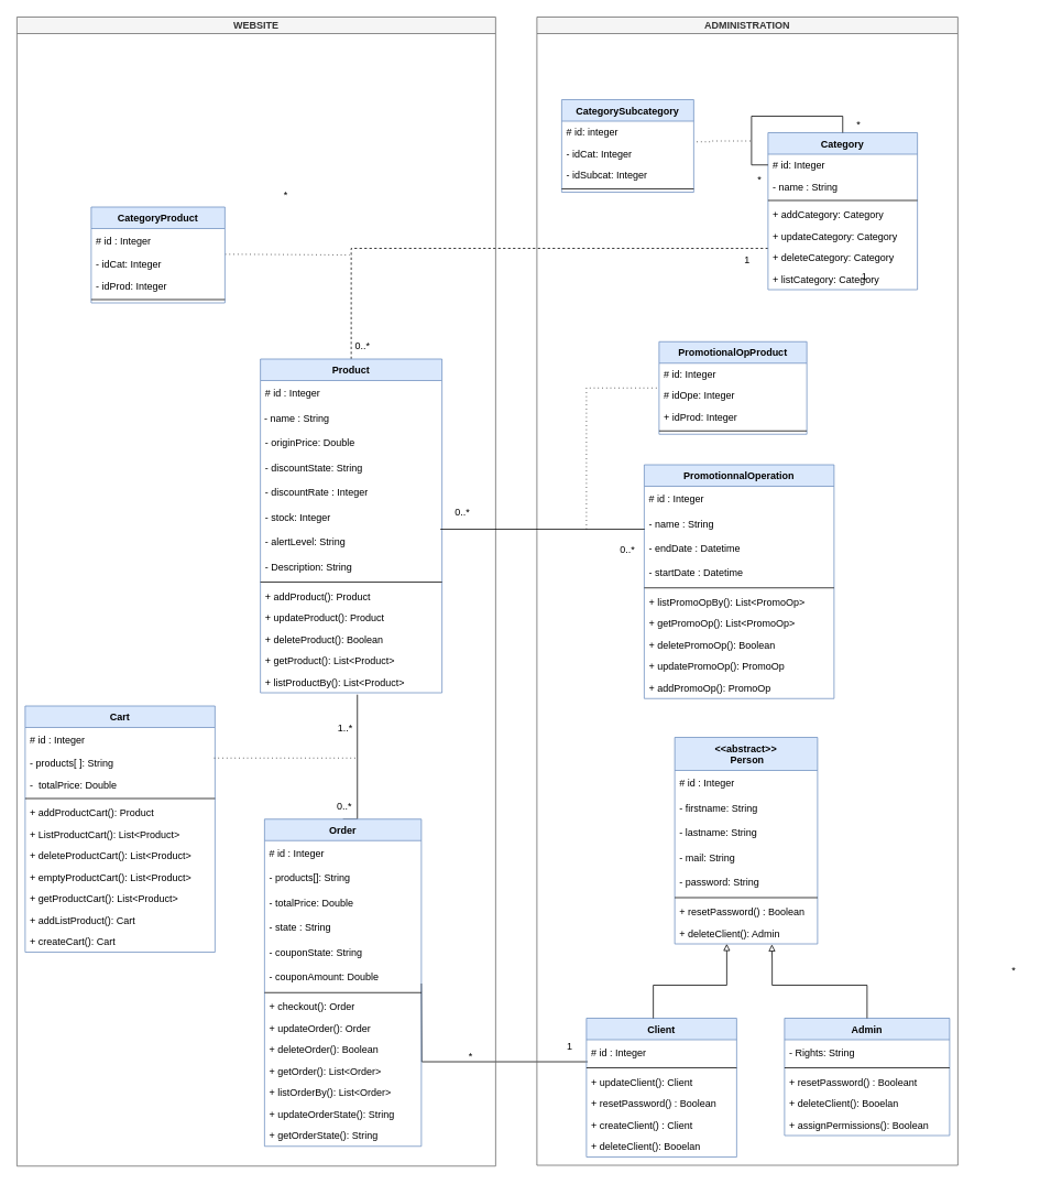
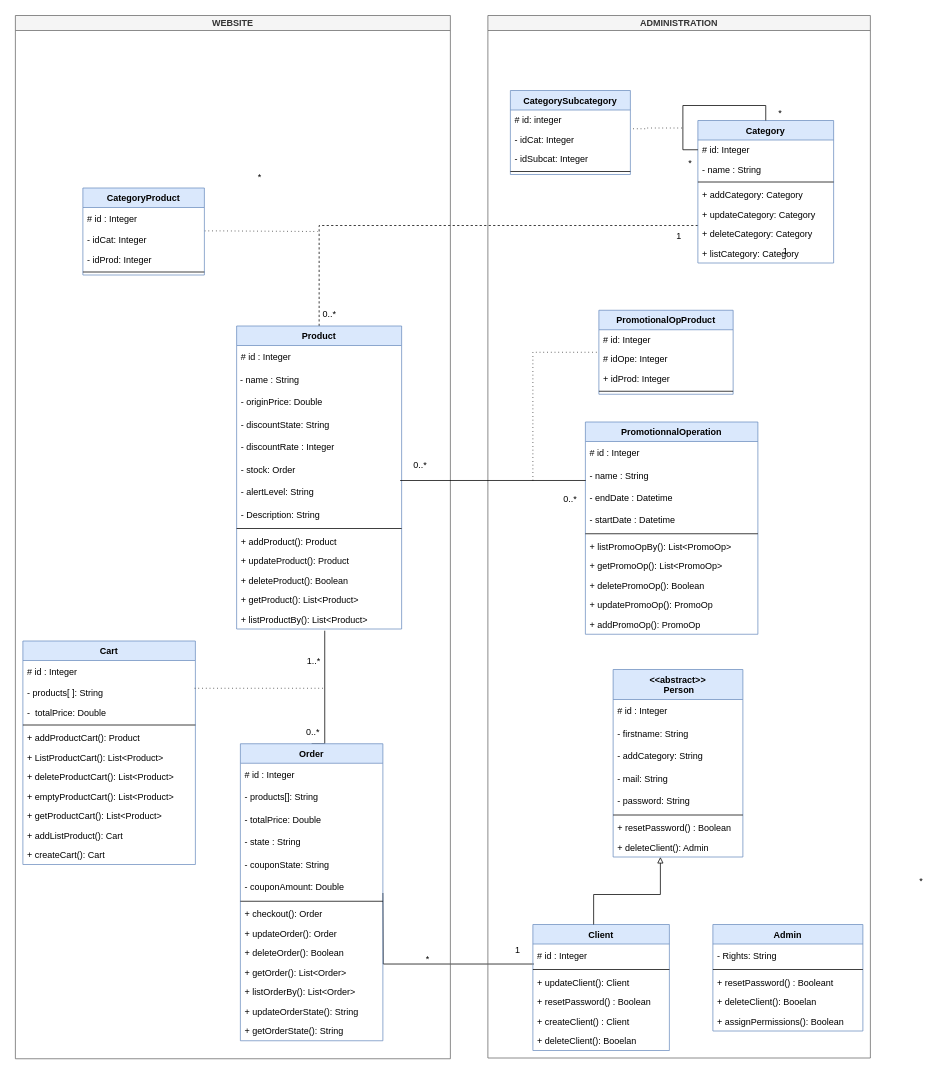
- <mxCell id="14" value="- stock: Integer" style="text;strokeColor=none;fillColor=none;align=left;verticalAlign=middle;spacingLeft=4;spacingRight=4;overflow=hidden;points=[[0,0.5],[1,0.5]];portConstraint=eastwest;rotatable=0;" parent="8" vertex="1"><mxGeometry y="176" width="220" height="30" as="geometry" /></mxCell>
+ <mxCell id="14" value="- stock: Order" style="text;strokeColor=none;fillColor=none;align=left;verticalAlign=middle;spacingLeft=4;spacingRight=4;overflow=hidden;points=[[0,0.5],[1,0.5]];portConstraint=eastwest;rotatable=0;" parent="8" vertex="1"><mxGeometry y="176" width="220" height="30" as="geometry" /></mxCell>
- <mxCell id="75" value="- lastname: String" style="text;strokeColor=none;fillColor=none;align=left;verticalAlign=middle;spacingLeft=4;spacingRight=4;overflow=hidden;points=[[0,0.5],[1,0.5]];portConstraint=eastwest;rotatable=0;" parent="72" vertex="1"><mxGeometry y="100" width="173" height="30" as="geometry" /></mxCell>
+ <mxCell id="75" value="- addCategory: String" style="text;strokeColor=none;fillColor=none;align=left;verticalAlign=middle;spacingLeft=4;spacingRight=4;overflow=hidden;points=[[0,0.5],[1,0.5]];portConstraint=eastwest;rotatable=0;" parent="72" vertex="1"><mxGeometry y="100" width="173" height="30" as="geometry" /></mxCell>
- <mxCell id="88" style="edgeStyle=orthogonalEdgeStyle;rounded=0;orthogonalLoop=1;jettySize=auto;html=1;endArrow=block;endFill=0;exitX=0.5;exitY=0;exitDx=0;exitDy=0;entryX=0.68;entryY=1.024;entryDx=0;entryDy=0;entryPerimeter=0;" parent="62" source="82" target="80" edge="1"><mxGeometry relative="1" as="geometry"><Array as="points"><mxPoint x="400" y="1172" /><mxPoint x="285" y="1172" /><mxPoint x="285" y="1142" /></Array><mxPoint x="270" y="1152" as="targetPoint" /></mxGeometry></mxCell>
